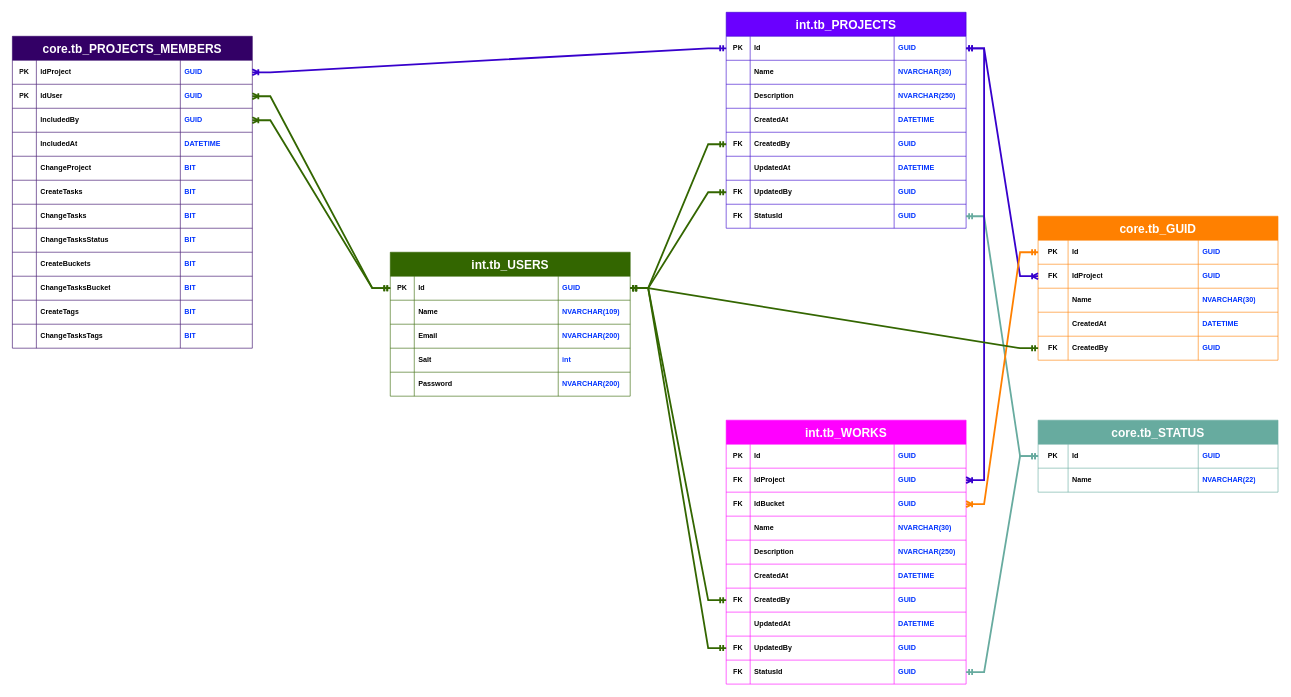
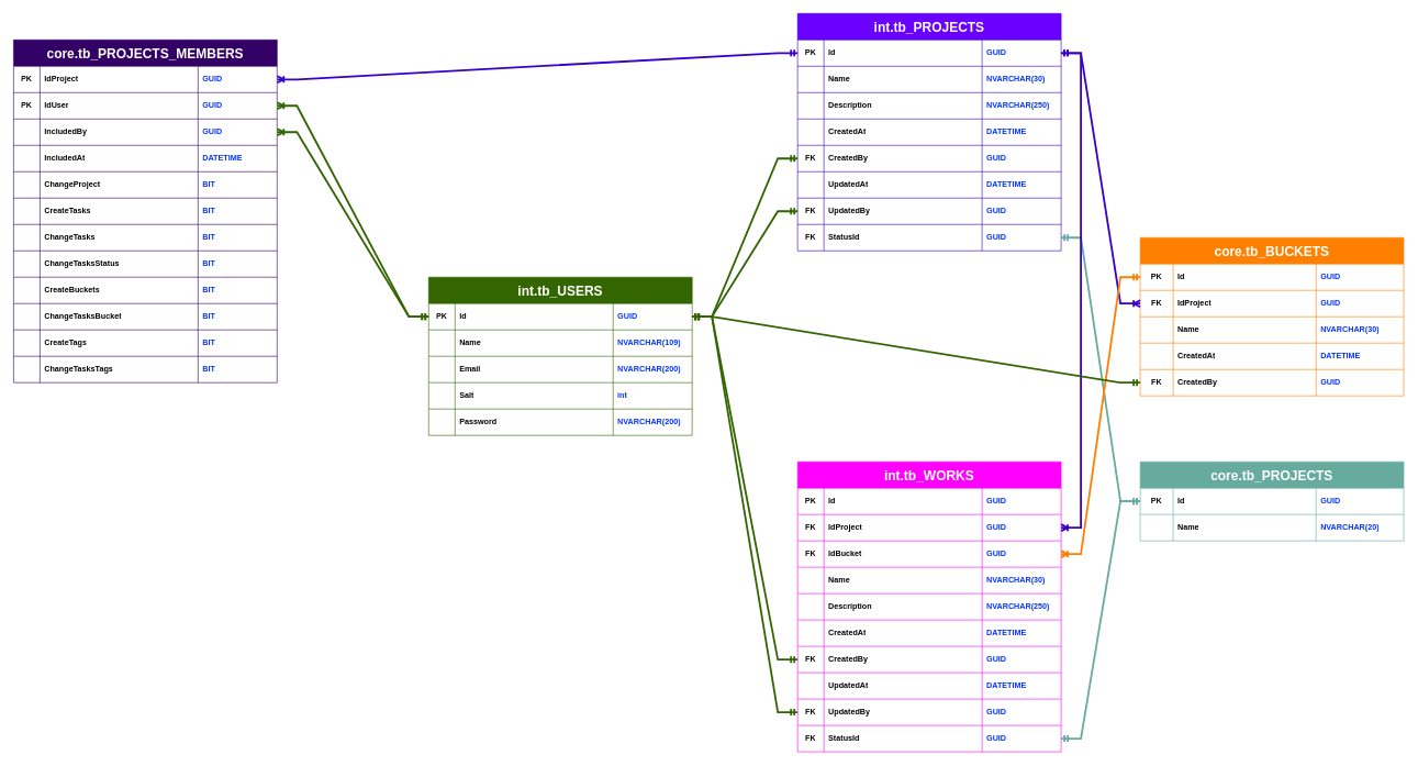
- <mxCell id="164" value="core.tb_GUID" style="shape=table;startSize=40;container=1;collapsible=0;childLayout=tableLayout;fillColor=#FF8000;fontColor=#ffffff;strokeColor=#FF8000;fontStyle=1;fontSize=20;" vertex="1" parent="1"><mxGeometry x="1730" y="360" width="400" height="240" as="geometry" /></mxCell>
+ <mxCell id="164" value="core.tb_BUCKETS" style="shape=table;startSize=40;container=1;collapsible=0;childLayout=tableLayout;fillColor=#FF8000;fontColor=#ffffff;strokeColor=#FF8000;fontStyle=1;fontSize=20;" vertex="1" parent="1"><mxGeometry x="1730" y="360" width="400" height="240" as="geometry" /></mxCell>
- <mxCell id="35" value="core.tb_STATUS" style="shape=table;startSize=40;container=1;collapsible=0;childLayout=tableLayout;fillColor=#67AB9F;fontColor=#ffffff;strokeColor=#67AB9F;fontStyle=1;fontSize=20;" vertex="1" parent="1"><mxGeometry x="1730" y="700" width="400" height="120" as="geometry" /></mxCell>
+ <mxCell id="35" value="core.tb_PROJECTS" style="shape=table;startSize=40;container=1;collapsible=0;childLayout=tableLayout;fillColor=#67AB9F;fontColor=#ffffff;strokeColor=#67AB9F;fontStyle=1;fontSize=20;" vertex="1" parent="1"><mxGeometry x="1730" y="700" width="400" height="120" as="geometry" /></mxCell>
- <mxCell id="43" value="NVARCHAR(22)" style="shape=partialRectangle;html=1;whiteSpace=wrap;connectable=0;strokeColor=inherit;overflow=hidden;fillColor=none;top=0;left=0;bottom=0;right=0;pointerEvents=1;spacingLeft=5;align=left;fontColor=#0033ff;fontStyle=1" vertex="1" parent="40"><mxGeometry x="267" width="133" height="40" as="geometry"><mxRectangle width="133" height="40" as="alternateBounds" /></mxGeometry></mxCell>
+ <mxCell id="43" value="NVARCHAR(20)" style="shape=partialRectangle;html=1;whiteSpace=wrap;connectable=0;strokeColor=inherit;overflow=hidden;fillColor=none;top=0;left=0;bottom=0;right=0;pointerEvents=1;spacingLeft=5;align=left;fontColor=#0033ff;fontStyle=1" vertex="1" parent="40"><mxGeometry x="267" width="133" height="40" as="geometry"><mxRectangle width="133" height="40" as="alternateBounds" /></mxGeometry></mxCell>
